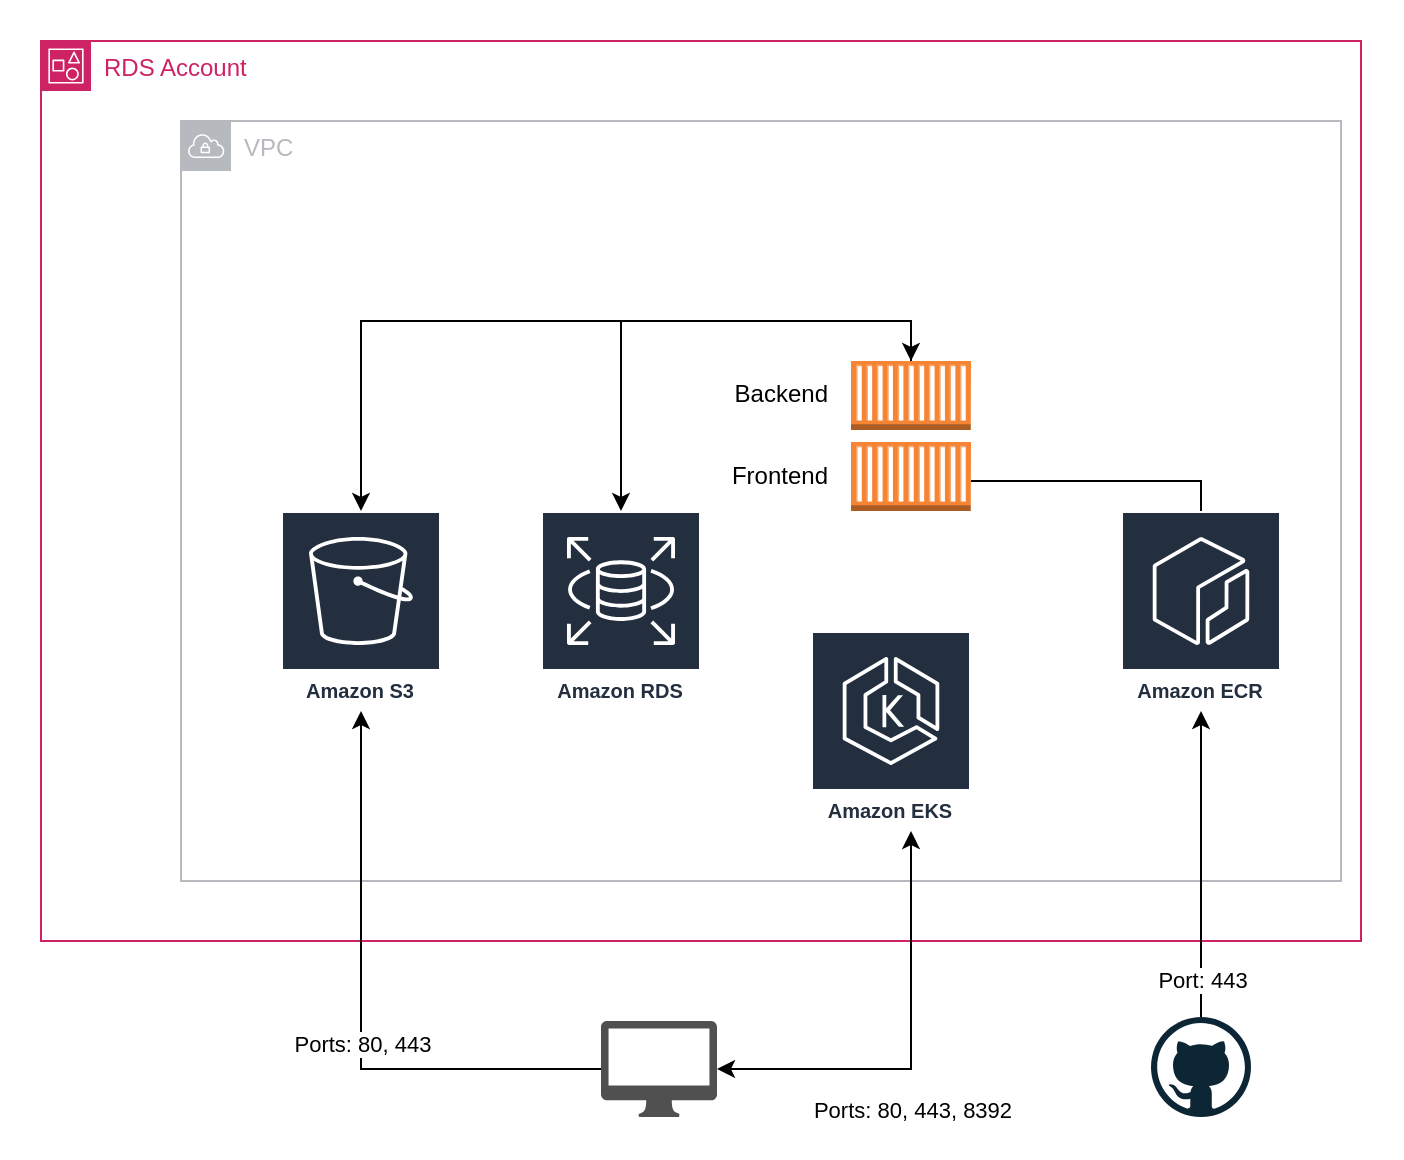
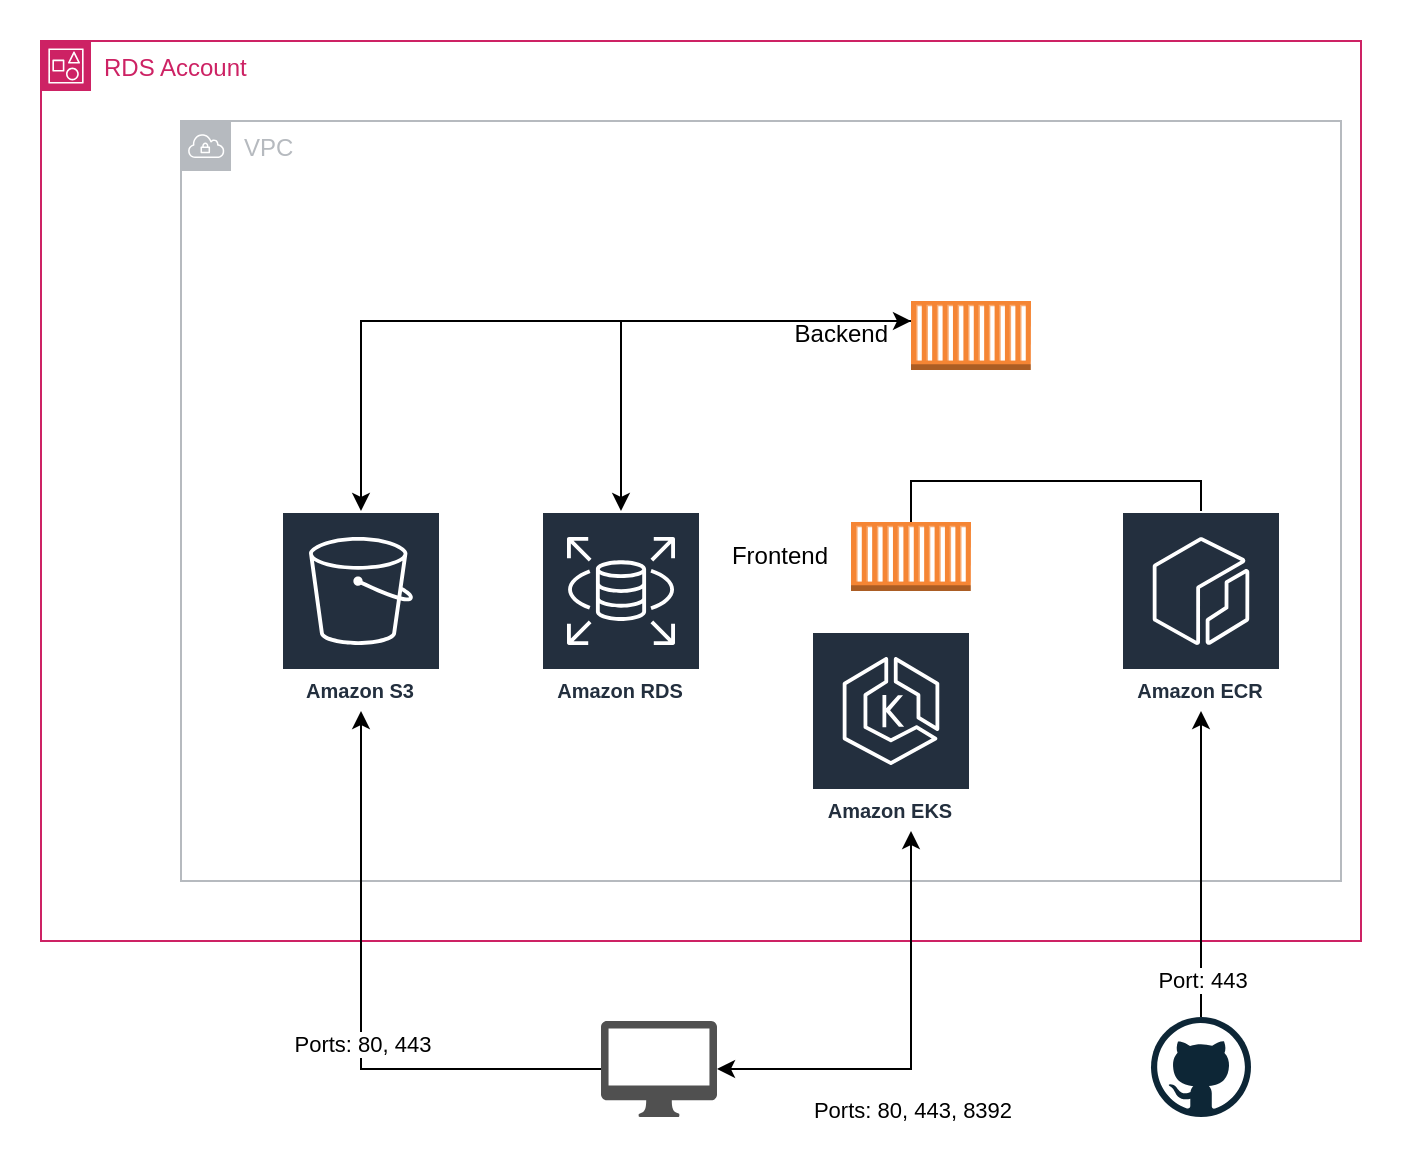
- <mxCell id="12" value="Backend" style="outlineConnect=0;dashed=0;verticalLabelPosition=middle;verticalAlign=middle;align=right;html=1;shape=mxgraph.aws3.ec2_compute_container;fillColor=#F58534;gradientColor=none;labelPosition=left;spacingLeft=10;spacingRight=10;" vertex="1" parent="2"><mxGeometry x="405" y="160" width="60" height="34.5" as="geometry" /></mxCell>
+ <mxCell id="12" value="Backend" style="outlineConnect=0;dashed=0;verticalLabelPosition=middle;verticalAlign=middle;align=right;html=1;shape=mxgraph.aws3.ec2_compute_container;fillColor=#F58534;gradientColor=none;labelPosition=left;spacingLeft=10;spacingRight=10;" vertex="1" parent="2"><mxGeometry x="435" y="130" width="60" height="34.5" as="geometry" /></mxCell>
- <mxCell id="9" value="Frontend" style="outlineConnect=0;dashed=0;verticalLabelPosition=middle;verticalAlign=middle;align=right;html=1;shape=mxgraph.aws3.ec2_compute_container;fillColor=#F58534;gradientColor=none;labelPosition=left;spacingLeft=10;spacingRight=10;" vertex="1" parent="2"><mxGeometry x="405" y="200.5" width="60" height="34.5" as="geometry" /></mxCell>
+ <mxCell id="9" value="Frontend" style="outlineConnect=0;dashed=0;verticalLabelPosition=middle;verticalAlign=middle;align=right;html=1;shape=mxgraph.aws3.ec2_compute_container;fillColor=#F58534;gradientColor=none;labelPosition=left;spacingLeft=10;spacingRight=10;" vertex="1" parent="2"><mxGeometry x="405" y="240.5" width="60" height="34.5" as="geometry" /></mxCell>
